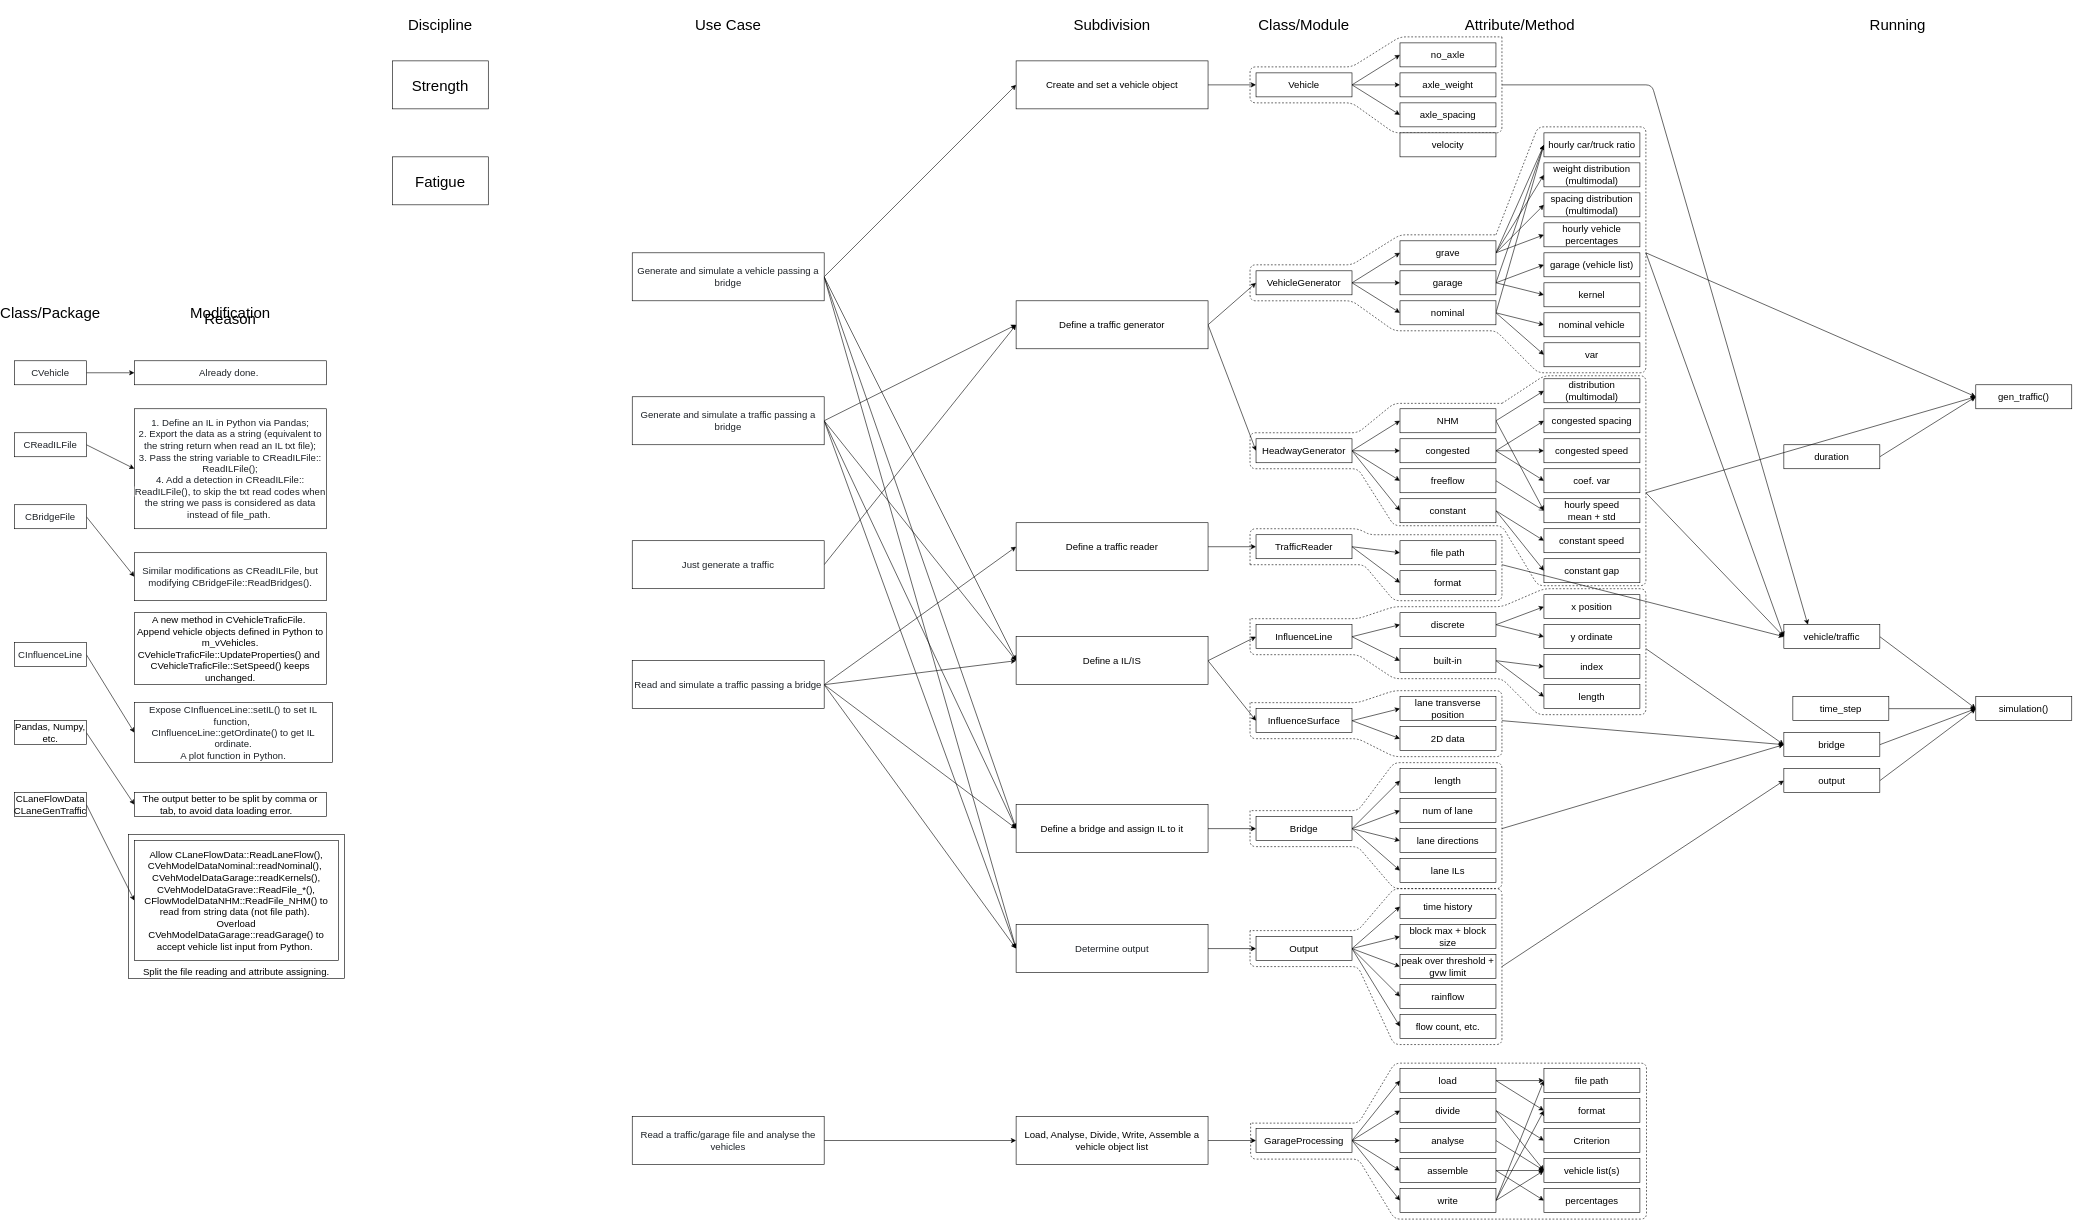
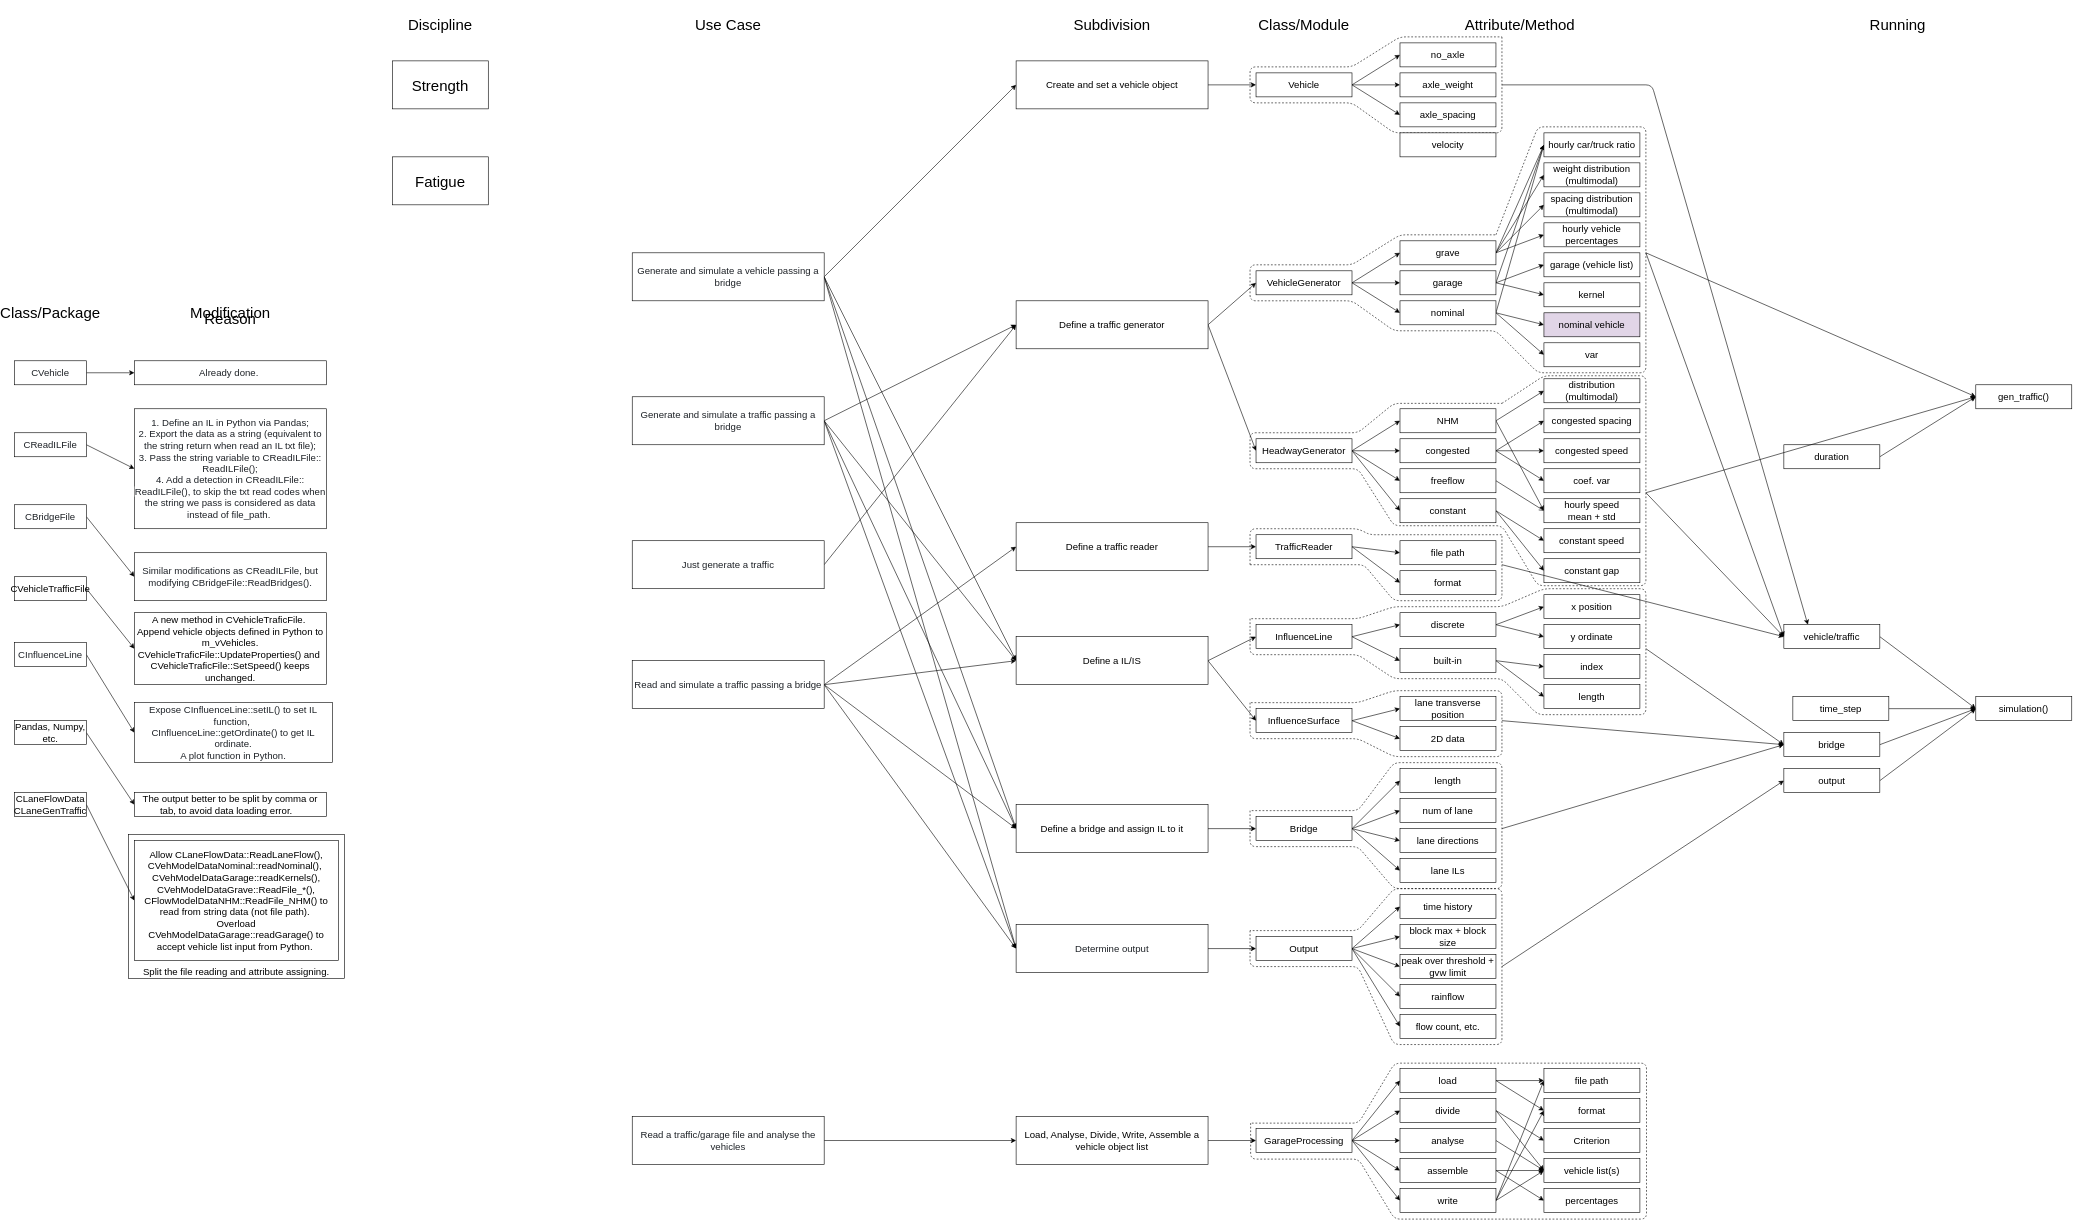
- <mxCell id="112" value="nominal vehicle" style="rounded=0;whiteSpace=wrap;html=1;align=center;fontSize=16;" parent="1" vertex="1"><mxGeometry x="2570" y="521" width="160" height="40" as="geometry" /></mxCell>
+ <mxCell id="112" value="nominal vehicle" style="rounded=0;whiteSpace=wrap;html=1;align=center;fontSize=16;fillColor=#e1d5e7;" parent="1" vertex="1"><mxGeometry x="2570" y="521" width="160" height="40" as="geometry" /></mxCell>
+ <mxCell id="193" value="&lt;span style=&quot;font-size: 16px&quot;&gt;CVehicleTrafficFile&lt;/span&gt;" style="rounded=0;whiteSpace=wrap;html=1;align=center;" parent="1" vertex="1"><mxGeometry x="20" y="961" width="120" height="40" as="geometry" /></mxCell>
+ <mxCell id="192" style="edgeStyle=none;rounded=0;orthogonalLoop=1;jettySize=auto;html=1;exitX=1;exitY=0.5;exitDx=0;exitDy=0;entryX=0;entryY=0.5;entryDx=0;entryDy=0;fontSize=16;align=center;" parent="1" source="193" target="191" edge="1"><mxGeometry relative="1" as="geometry" /></mxCell>
